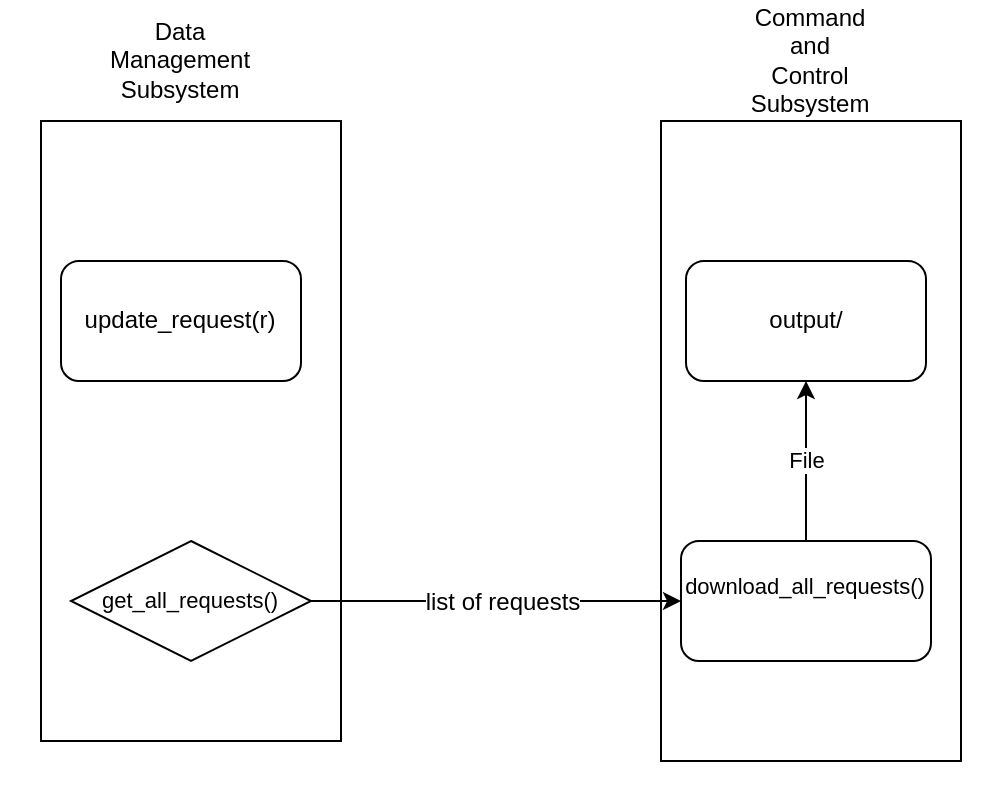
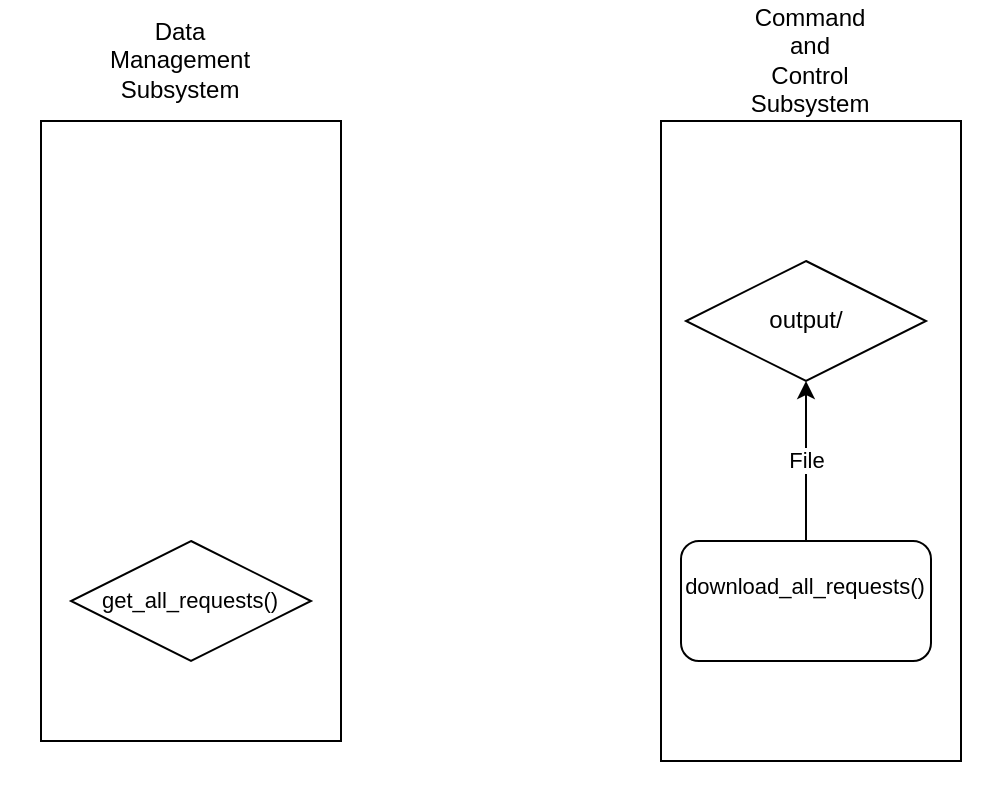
- <mxCell id="12" value="update_request(r)" style="rounded=1;whiteSpace=wrap;html=1;" vertex="1" parent="1"><mxGeometry x="30" y="130" width="120" height="60" as="geometry" /></mxCell>
- <mxCell id="10" value="output/" style="rounded=1;whiteSpace=wrap;html=1;" vertex="1" parent="1"><mxGeometry x="342.5" y="130" width="120" height="60" as="geometry" /></mxCell>
+ <mxCell id="10" value="output/" style="rhombus;whiteSpace=wrap;html=1;" vertex="1" parent="1"><mxGeometry x="342.5" y="130" width="120" height="60" as="geometry" /></mxCell>
- <mxCell id="8" value="" style="endArrow=classic;html=1;exitX=1;exitY=0.5;exitDx=0;exitDy=0;entryX=0;entryY=0.5;entryDx=0;entryDy=0;" edge="1" parent="1" source="6" target="7"><mxGeometry width="50" height="50" relative="1" as="geometry"><mxPoint x="190" y="330" as="sourcePoint" /><mxPoint x="240" y="280" as="targetPoint" /></mxGeometry></mxCell>
- <mxCell id="9" value="&lt;div&gt;list of requests&lt;/div&gt;" style="text;html=1;resizable=0;points=[];align=center;verticalAlign=middle;labelBackgroundColor=#ffffff;" vertex="1" connectable="0" parent="8"><mxGeometry x="-0.265" y="4" relative="1" as="geometry"><mxPoint x="27" y="4" as="offset" /></mxGeometry></mxCell>
